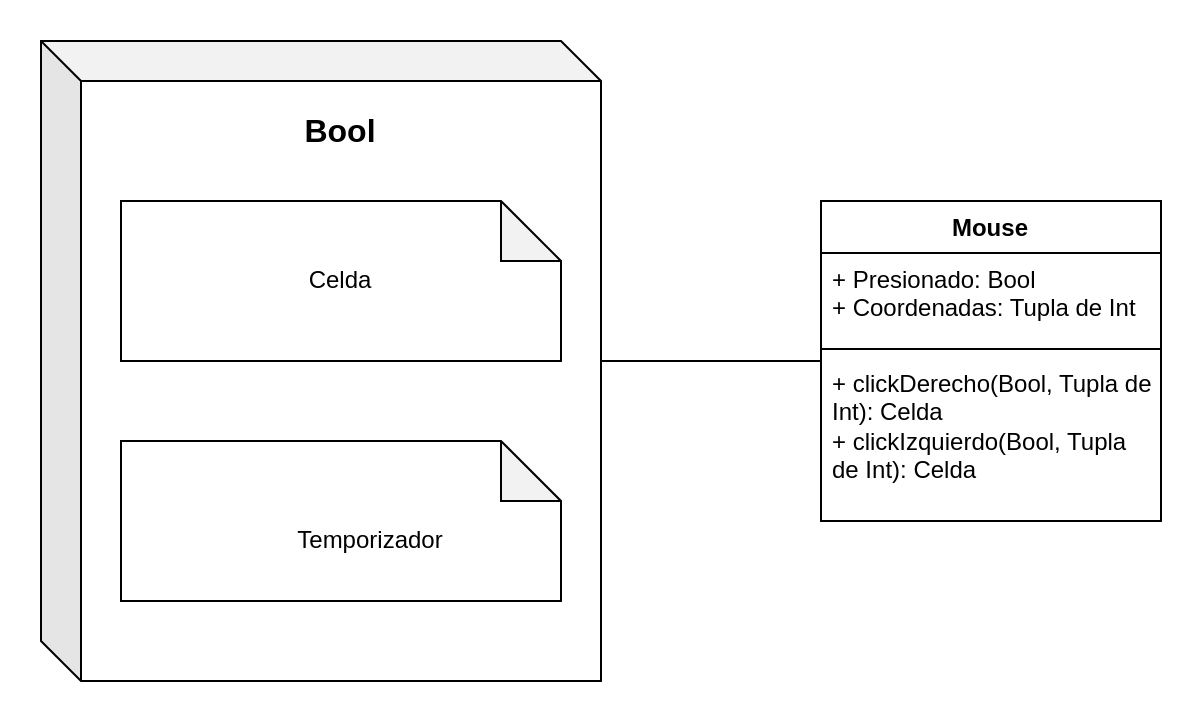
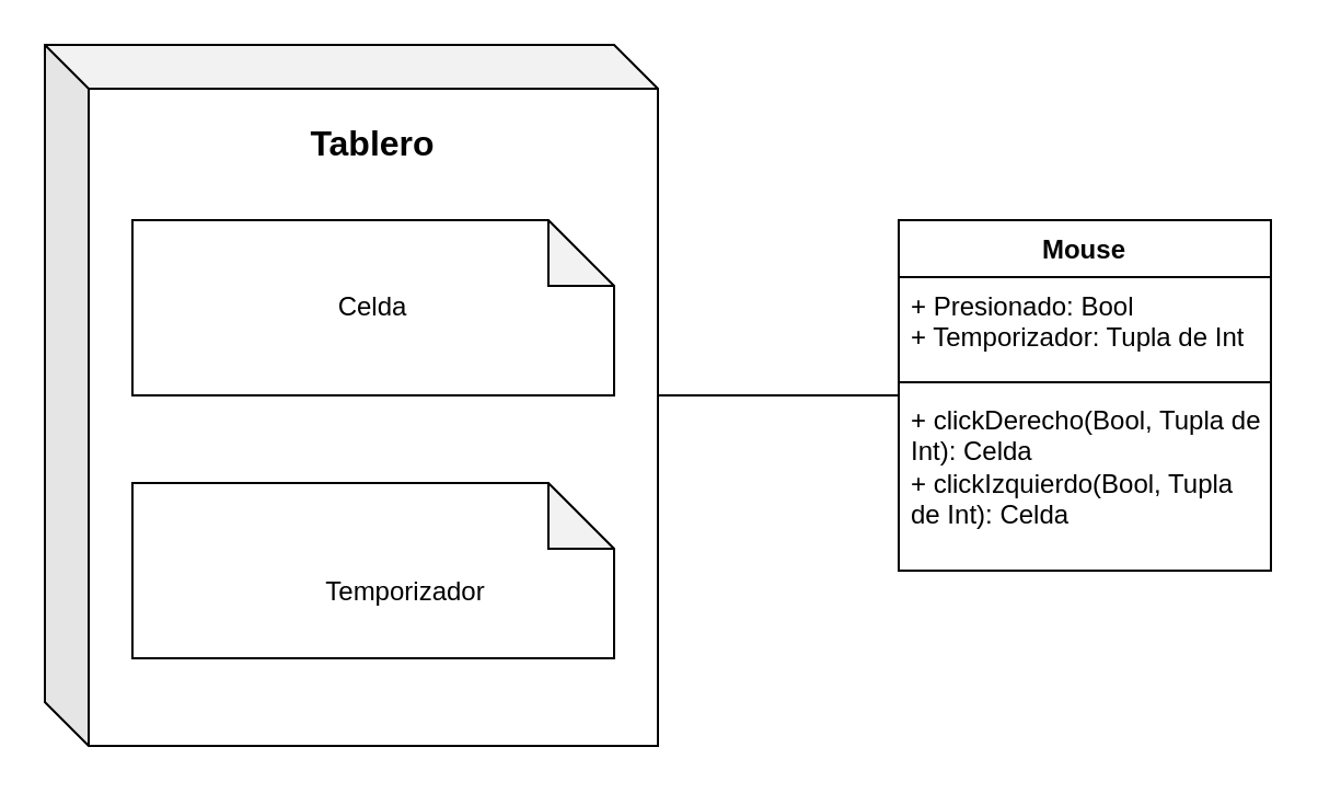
- <mxCell id="3" value="&lt;b&gt;&lt;font style=&quot;font-size: 16px;&quot;&gt;Bool&lt;/font&gt;&lt;/b&gt;" style="text;html=1;strokeColor=none;fillColor=none;align=center;verticalAlign=middle;whiteSpace=wrap;rounded=0;" vertex="1" parent="1"><mxGeometry x="40" y="50" width="260" height="30" as="geometry" /></mxCell>
+ <mxCell id="3" value="&lt;b&gt;&lt;font style=&quot;font-size: 16px;&quot;&gt;Tablero&lt;/font&gt;&lt;/b&gt;" style="text;html=1;strokeColor=none;fillColor=none;align=center;verticalAlign=middle;whiteSpace=wrap;rounded=0;" vertex="1" parent="1"><mxGeometry x="40" y="50" width="260" height="30" as="geometry" /></mxCell>
- <mxCell id="9" value="+ Presionado: Bool&lt;br&gt;+ Coordenadas: Tupla de Int" style="text;strokeColor=none;fillColor=none;align=left;verticalAlign=top;spacingLeft=4;spacingRight=4;overflow=hidden;rotatable=0;points=[[0,0.5],[1,0.5]];portConstraint=eastwest;whiteSpace=wrap;html=1;" vertex="1" parent="8"><mxGeometry y="26" width="170" height="44" as="geometry" /></mxCell>
+ <mxCell id="9" value="+ Presionado: Bool&lt;br&gt;+ Temporizador: Tupla de Int" style="text;strokeColor=none;fillColor=none;align=left;verticalAlign=top;spacingLeft=4;spacingRight=4;overflow=hidden;rotatable=0;points=[[0,0.5],[1,0.5]];portConstraint=eastwest;whiteSpace=wrap;html=1;" vertex="1" parent="8"><mxGeometry y="26" width="170" height="44" as="geometry" /></mxCell>
